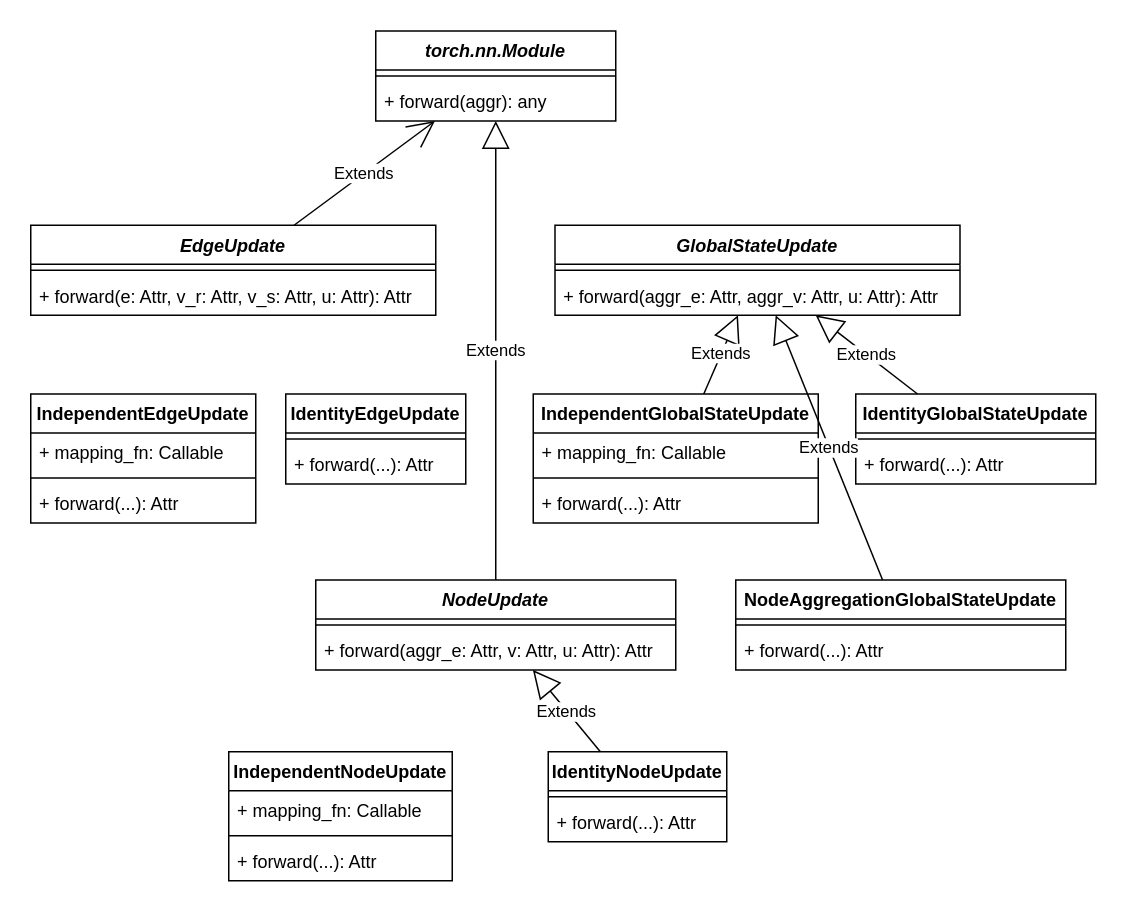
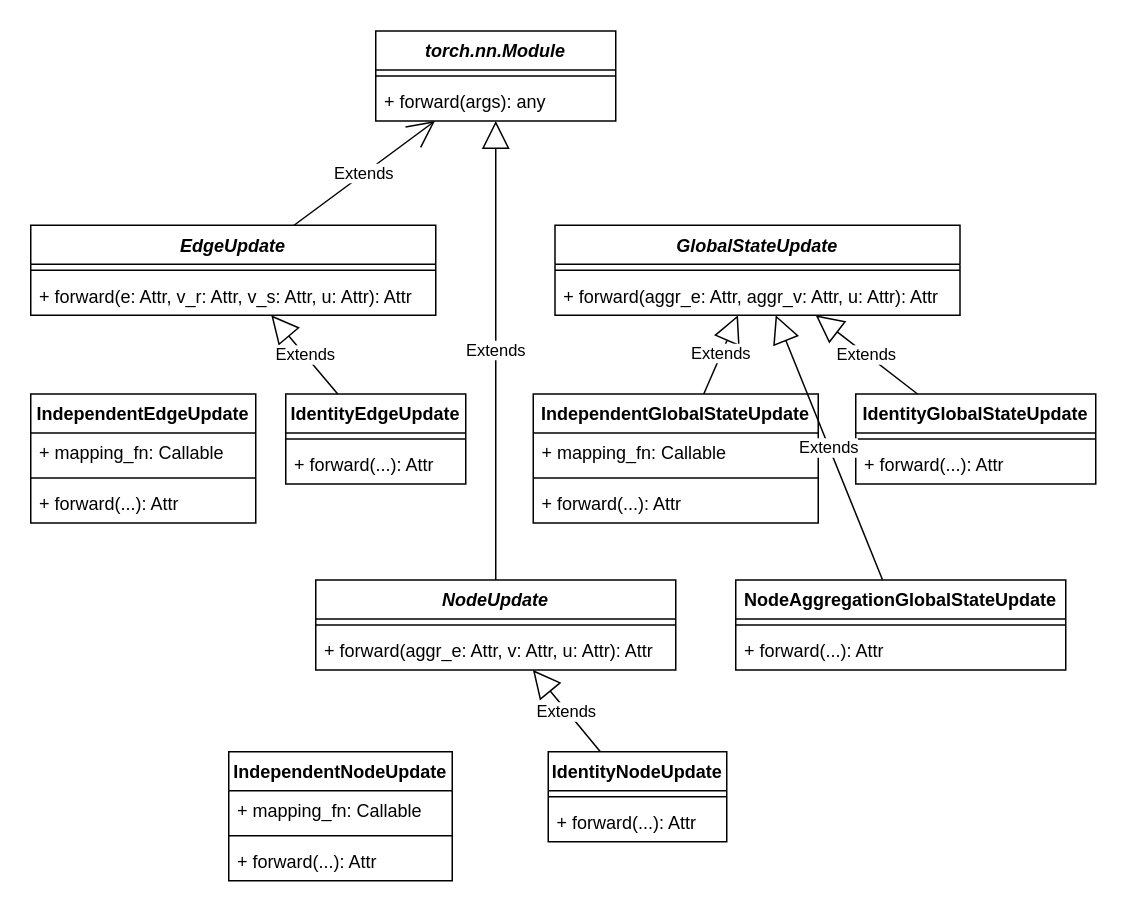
- <mxCell id="7" value="+ forward(aggr): any" style="text;strokeColor=none;fillColor=none;align=left;verticalAlign=top;spacingLeft=4;spacingRight=4;overflow=hidden;rotatable=0;points=[[0,0.5],[1,0.5]];portConstraint=eastwest;" vertex="1" parent="5"><mxGeometry y="34" width="160" height="26" as="geometry" /></mxCell>
+ <mxCell id="7" value="+ forward(args): any" style="text;strokeColor=none;fillColor=none;align=left;verticalAlign=top;spacingLeft=4;spacingRight=4;overflow=hidden;rotatable=0;points=[[0,0.5],[1,0.5]];portConstraint=eastwest;" vertex="1" parent="5"><mxGeometry y="34" width="160" height="26" as="geometry" /></mxCell>
+ <mxCell id="32" value="Extends" style="endArrow=block;endSize=16;endFill=0;html=1;" edge="1" parent="1" source="29" target="2"><mxGeometry width="160" relative="1" as="geometry"><mxPoint x="57.842" y="289" as="sourcePoint" /><mxPoint x="100.576" y="223" as="targetPoint" /></mxGeometry></mxCell>
